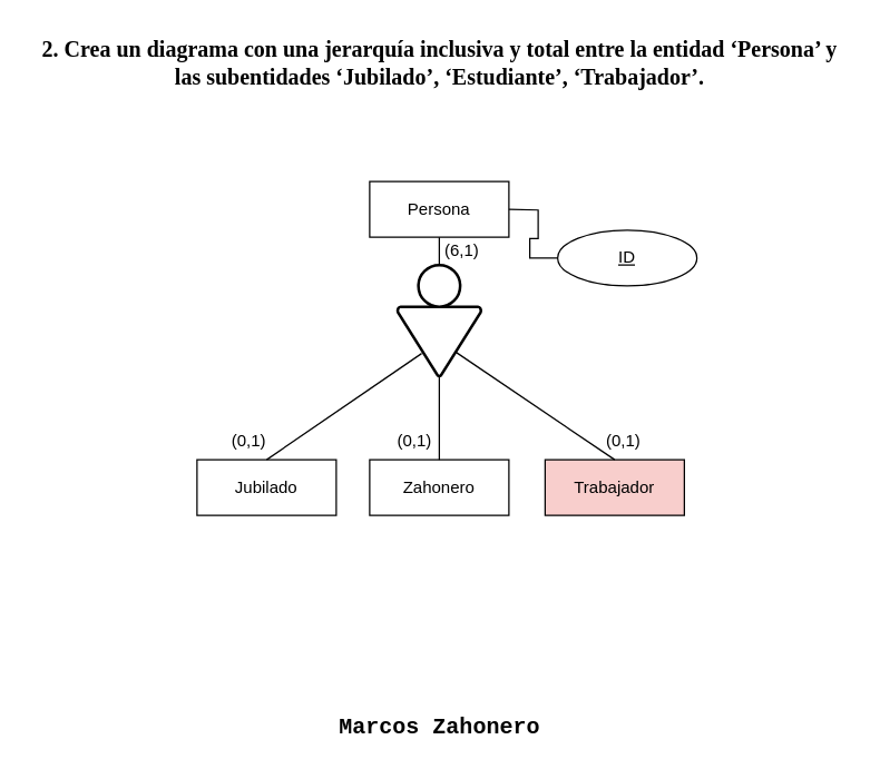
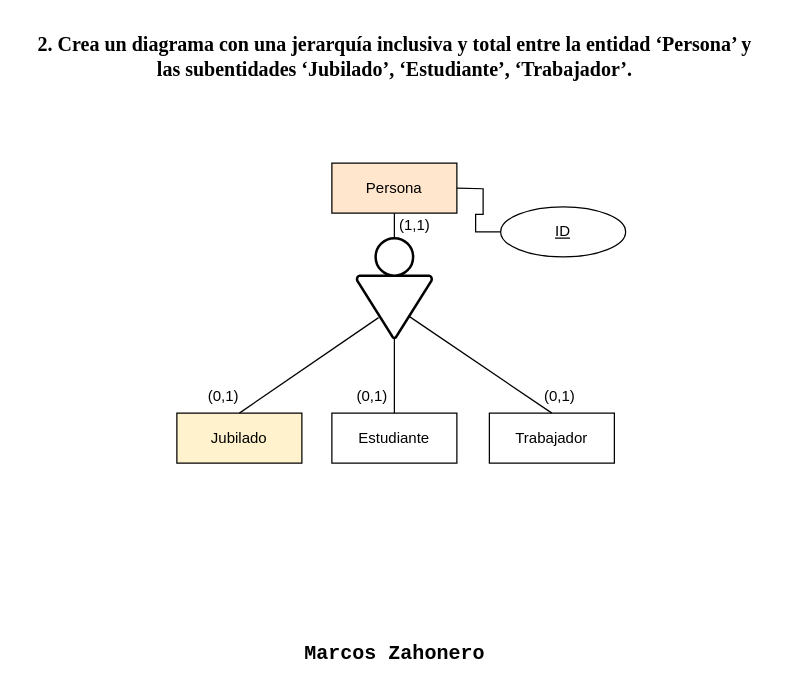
- <mxCell id="4" value="Persona" style="whiteSpace=wrap;html=1;align=center;" parent="1" vertex="1"><mxGeometry x="265" y="130" width="100" height="40" as="geometry" /></mxCell>
+ <mxCell id="4" value="Persona" style="whiteSpace=wrap;html=1;align=center;fillColor=#ffe6cc;" parent="1" vertex="1"><mxGeometry x="265" y="130" width="100" height="40" as="geometry" /></mxCell>
- <mxCell id="14" value="(6,1)" style="text;html=1;align=center;verticalAlign=middle;resizable=0;points=[];autosize=1;strokeColor=none;fillColor=none;" parent="1" vertex="1"><mxGeometry x="306" y="165" width="50" height="30" as="geometry" /></mxCell>
+ <mxCell id="14" value="(1,1)" style="text;html=1;align=center;verticalAlign=middle;resizable=0;points=[];autosize=1;strokeColor=none;fillColor=none;" parent="1" vertex="1"><mxGeometry x="306" y="165" width="50" height="30" as="geometry" /></mxCell>
- <mxCell id="5" value="Jubilado" style="whiteSpace=wrap;html=1;align=center;" parent="1" vertex="1"><mxGeometry x="141" y="330" width="100" height="40" as="geometry" /></mxCell>
+ <mxCell id="5" value="Jubilado" style="whiteSpace=wrap;html=1;align=center;fillColor=#fff2cc;" parent="1" vertex="1"><mxGeometry x="141" y="330" width="100" height="40" as="geometry" /></mxCell>
- <mxCell id="6" value="Zahonero" style="whiteSpace=wrap;html=1;align=center;" parent="1" vertex="1"><mxGeometry x="265" y="330" width="100" height="40" as="geometry" /></mxCell>
+ <mxCell id="6" value="Estudiante" style="whiteSpace=wrap;html=1;align=center;" parent="1" vertex="1"><mxGeometry x="265" y="330" width="100" height="40" as="geometry" /></mxCell>
- <mxCell id="7" value="Trabajador" style="whiteSpace=wrap;html=1;align=center;fillColor=#f8cecc;" parent="1" vertex="1"><mxGeometry x="391" y="330" width="100" height="40" as="geometry" /></mxCell>
+ <mxCell id="7" value="Trabajador" style="whiteSpace=wrap;html=1;align=center;" parent="1" vertex="1"><mxGeometry x="391" y="330" width="100" height="40" as="geometry" /></mxCell>
